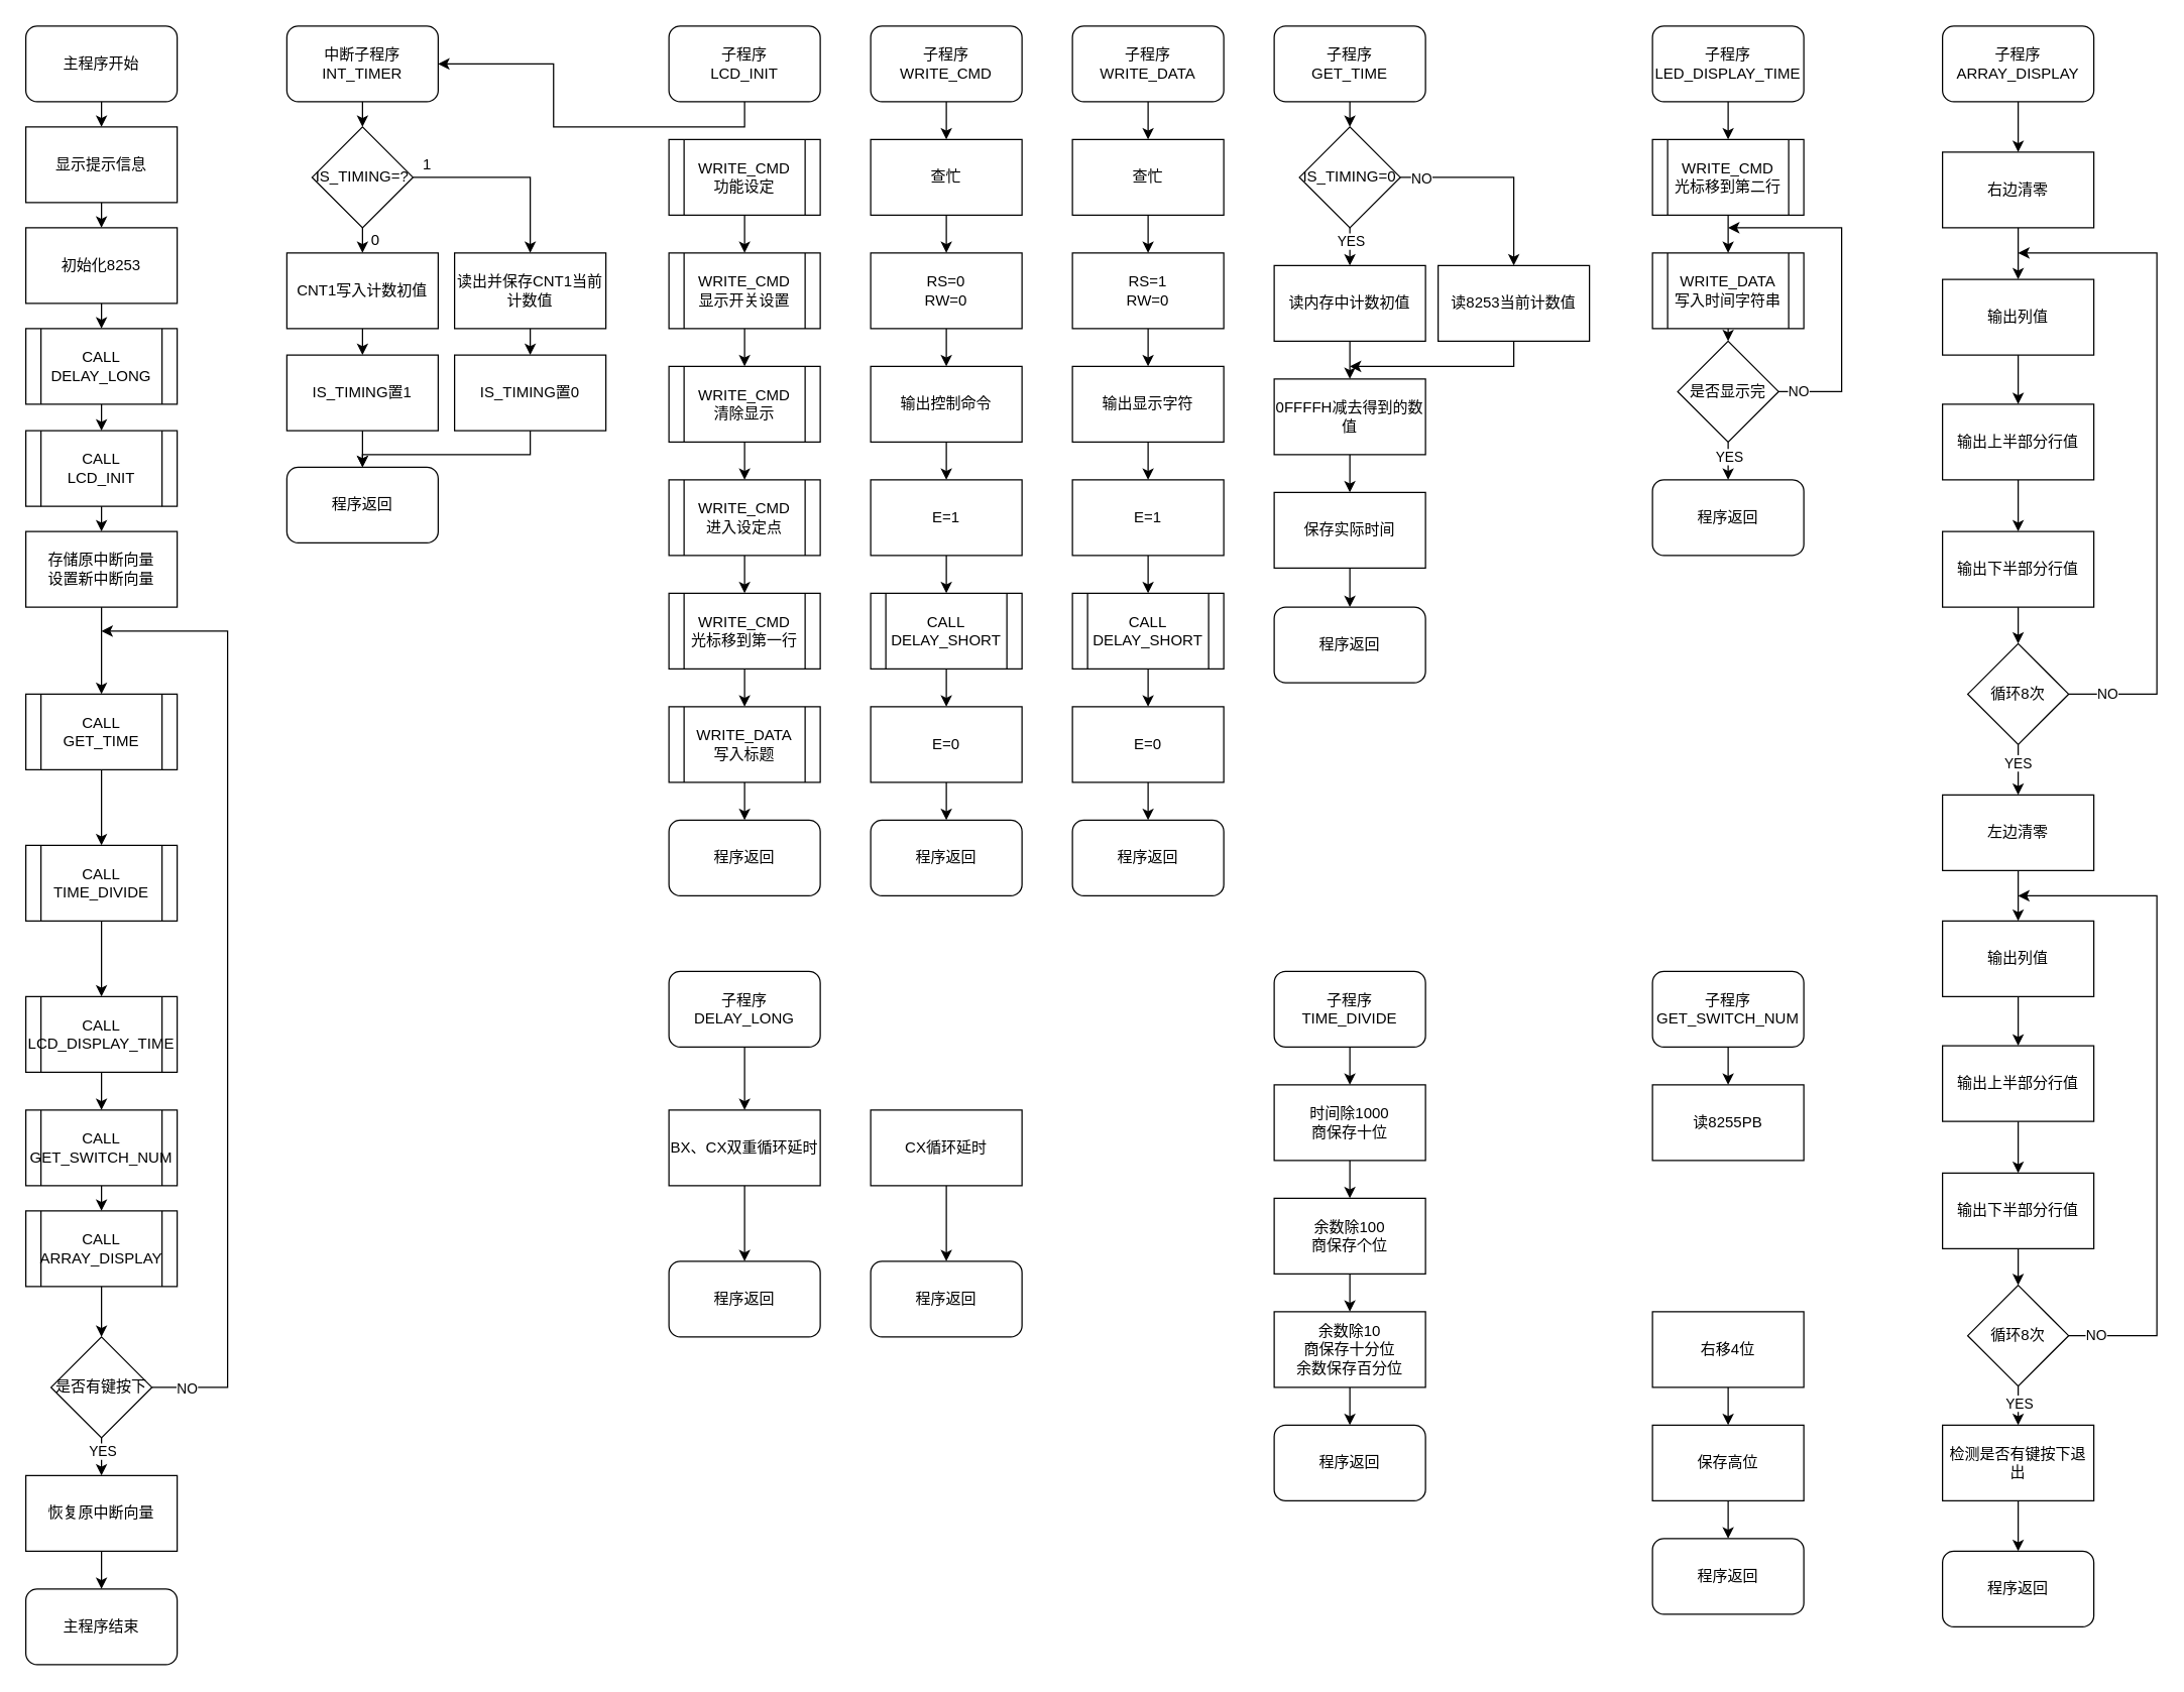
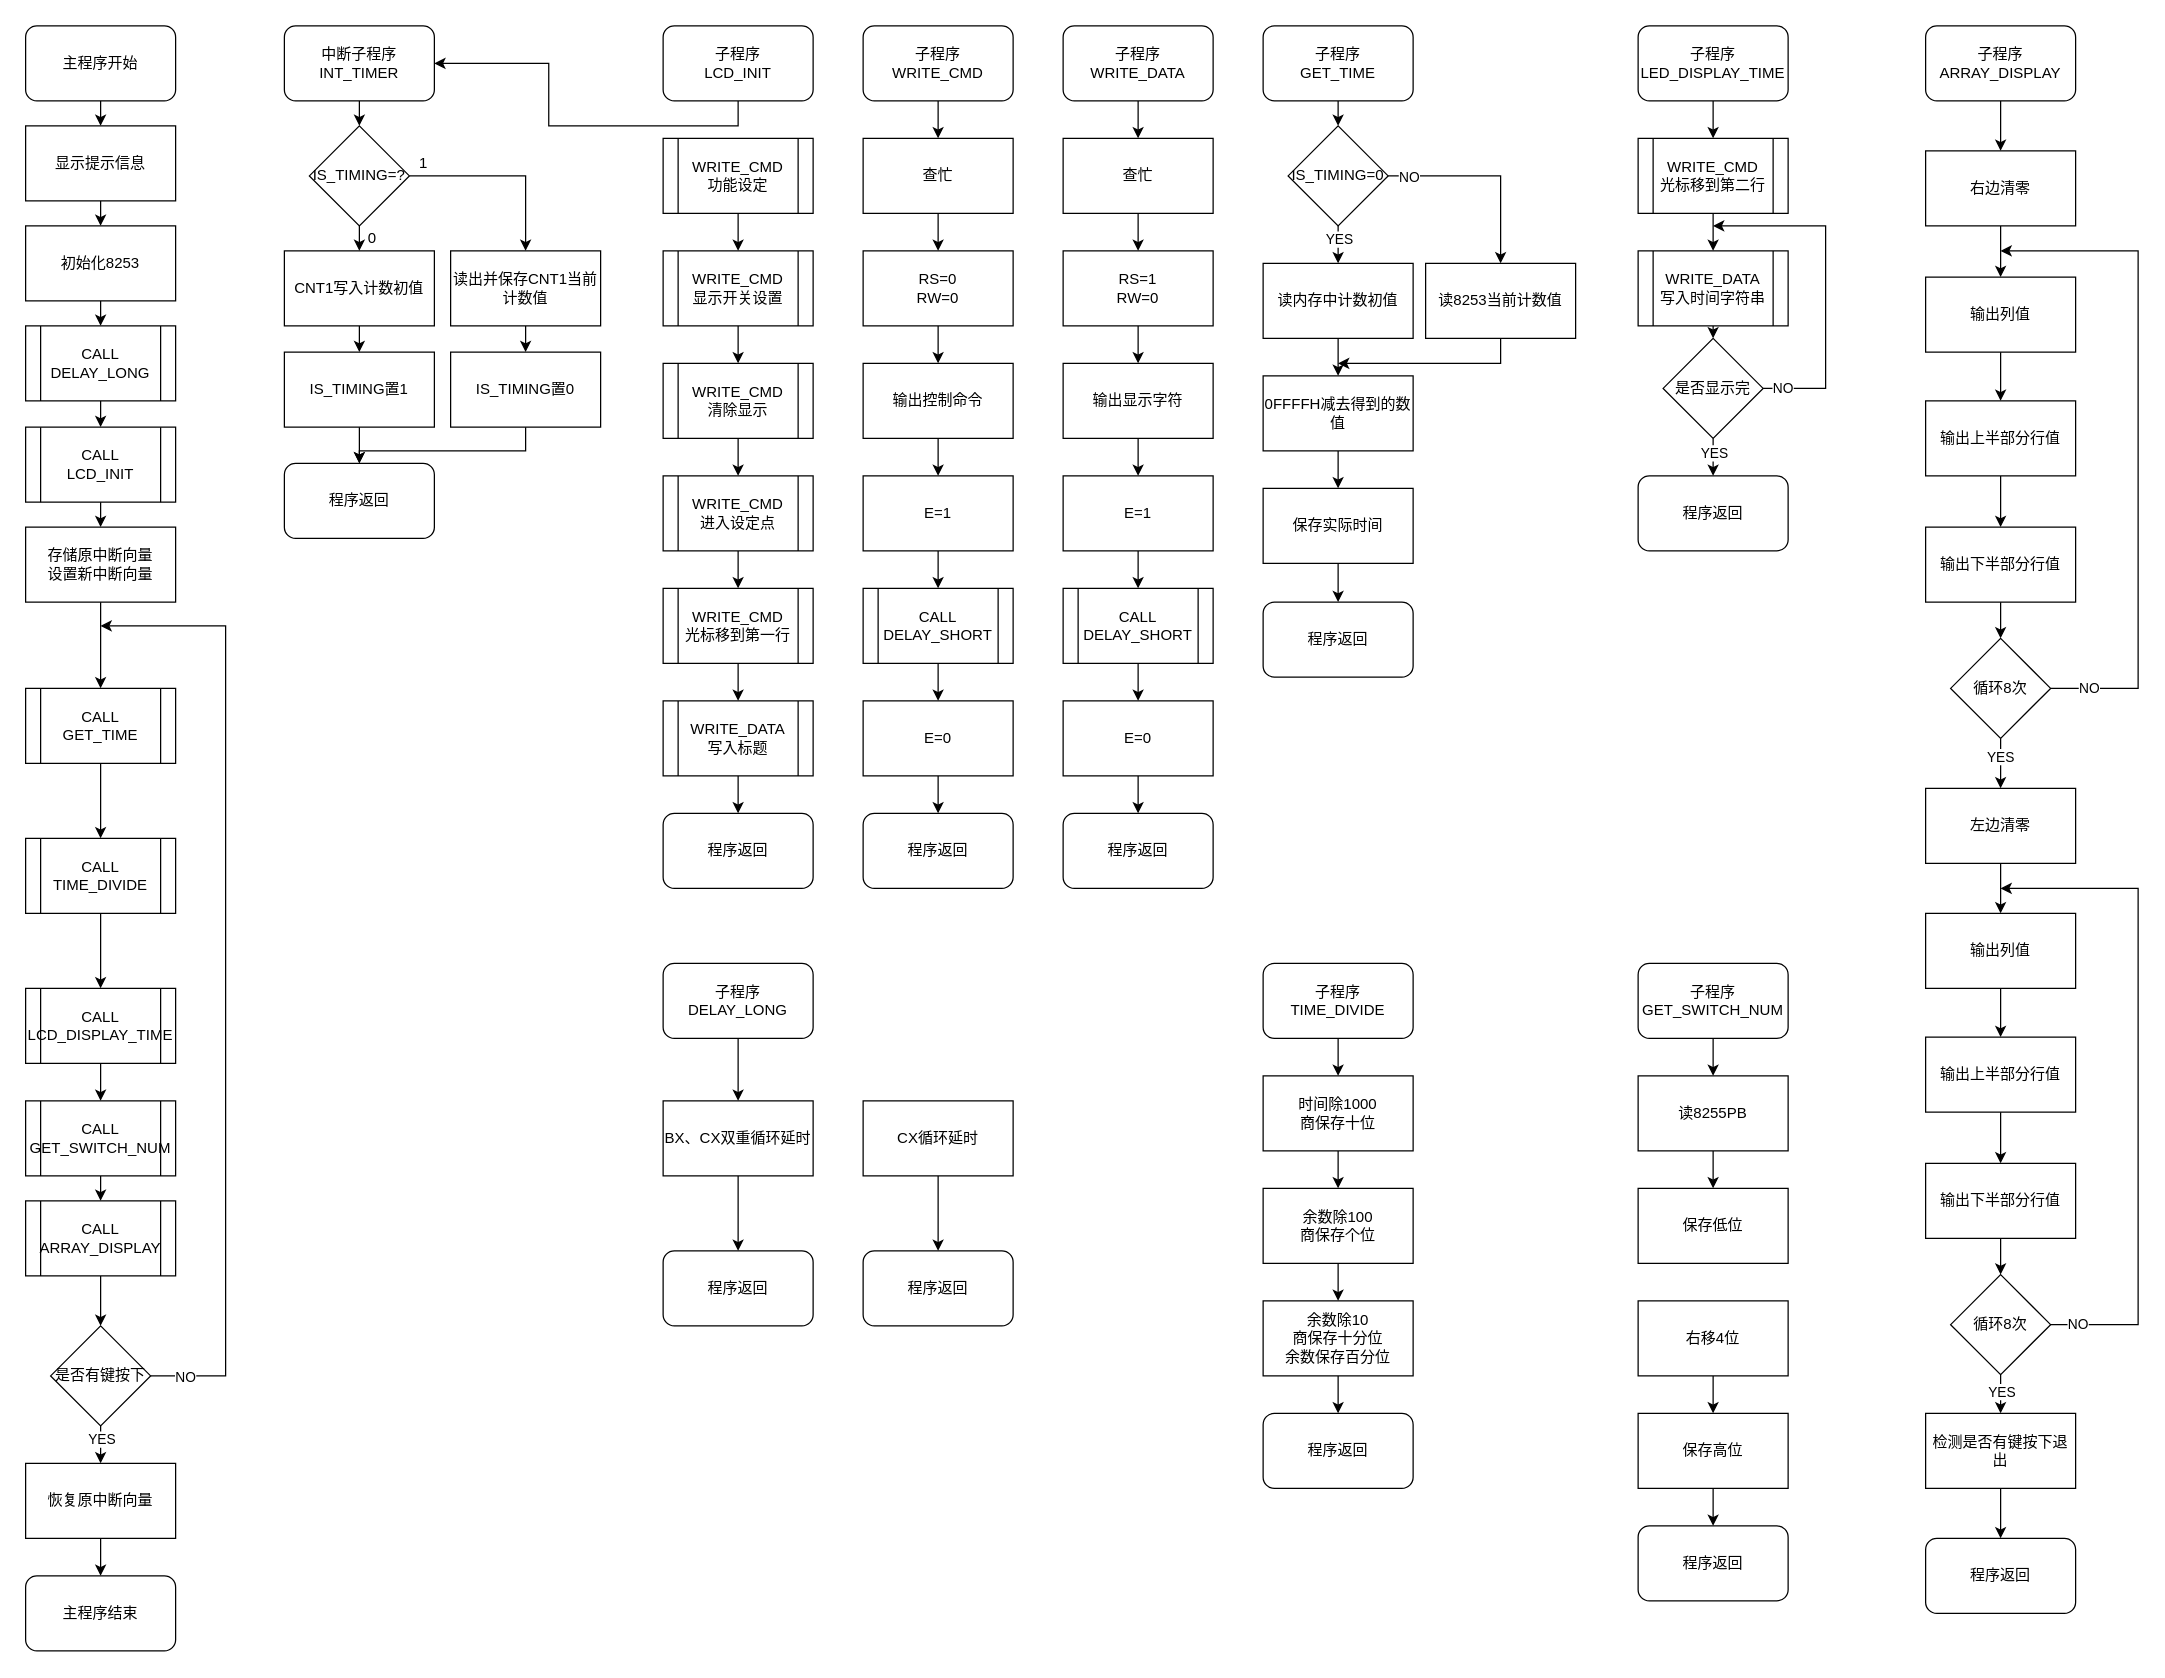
+ <mxCell id="151" style="edgeStyle=orthogonalEdgeStyle;rounded=0;orthogonalLoop=1;jettySize=auto;html=1;exitX=0.5;exitY=1;exitDx=0;exitDy=0;entryX=0.5;entryY=0;entryDx=0;entryDy=0;" parent="146" source="148" target="150" edge="1"><mxGeometry relative="1" as="geometry" /></mxCell>
+ <mxCell id="150" value="保存低位" style="rounded=0;whiteSpace=wrap;html=1;" parent="146" vertex="1"><mxGeometry y="180" width="120" height="60" as="geometry" /></mxCell>
